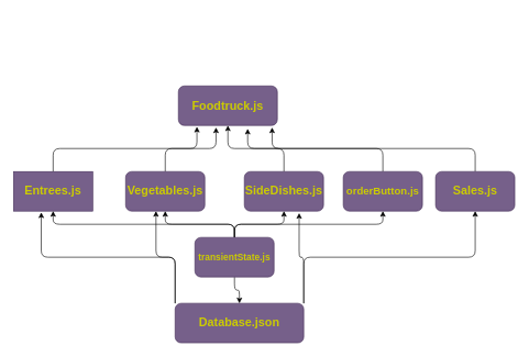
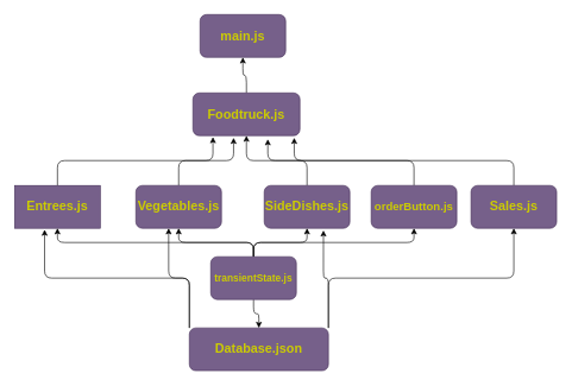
+ <mxCell id="2" value="&lt;font size=&quot;1&quot; color=&quot;#cccc00&quot;&gt;&lt;b style=&quot;font-size: 18px;&quot;&gt;main.js&lt;/b&gt;&lt;/font&gt;" style="whiteSpace=wrap;html=1;fillColor=#76608a;fontColor=#ffffff;strokeColor=#432D57;rounded=1;" parent="1" vertex="1"><mxGeometry x="280" y="20" width="120" height="60" as="geometry" /></mxCell>
+ <mxCell id="8" style="edgeStyle=orthogonalEdgeStyle;html=1;entryX=0.5;entryY=1;entryDx=0;entryDy=0;fontSize=16;fontColor=#CCCC00;" parent="1" source="9" target="2" edge="1"><mxGeometry relative="1" as="geometry" /></mxCell>
